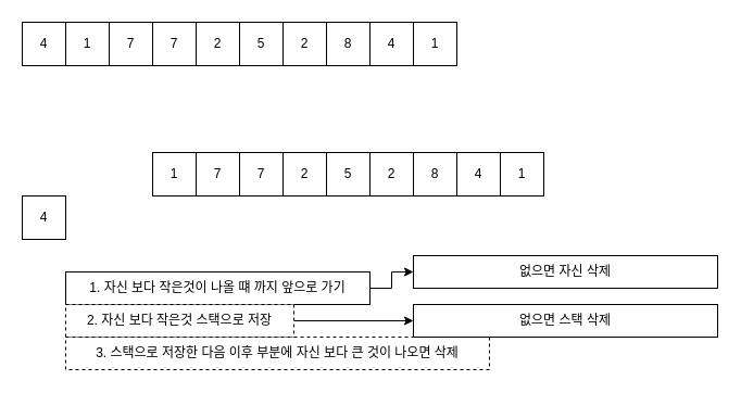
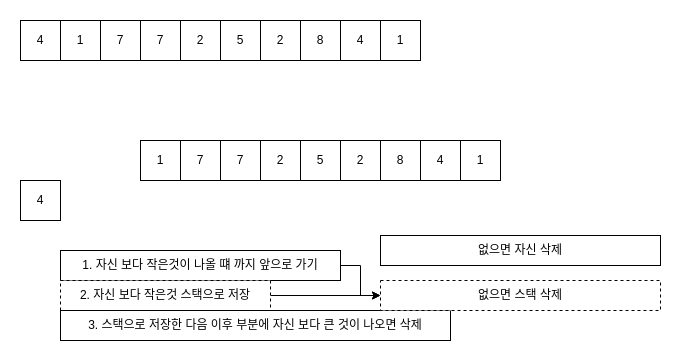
- <mxCell id="22" value="" style="edgeStyle=orthogonalEdgeStyle;rounded=0;orthogonalLoop=1;jettySize=auto;html=1;" edge="1" parent="1" source="23" target="28"><mxGeometry relative="1" as="geometry" /></mxCell>
+ <mxCell id="22" value="" style="edgeStyle=orthogonalEdgeStyle;rounded=0;orthogonalLoop=1;jettySize=auto;html=1;" edge="1" parent="1" source="23" target="29"><mxGeometry relative="1" as="geometry" /></mxCell>
- <mxCell id="29" value="없으면 스택 삭제" style="rounded=0;whiteSpace=wrap;html=1;" vertex="1" parent="1"><mxGeometry x="380" y="280" width="280" height="30" as="geometry" /></mxCell>
+ <mxCell id="29" value="없으면 스택 삭제" style="rounded=0;whiteSpace=wrap;html=1;dashed=1;" vertex="1" parent="1"><mxGeometry x="380" y="280" width="280" height="30" as="geometry" /></mxCell>
- <mxCell id="27" value="3. 스택으로 저장한 다음 이후 부분에 자신 보다 큰 것이 나오면 삭제" style="rounded=0;whiteSpace=wrap;html=1;dashed=1;" vertex="1" parent="1"><mxGeometry x="60" y="310" width="390" height="30" as="geometry" /></mxCell>
+ <mxCell id="27" value="3. 스택으로 저장한 다음 이후 부분에 자신 보다 큰 것이 나오면 삭제" style="rounded=0;whiteSpace=wrap;html=1;" vertex="1" parent="1"><mxGeometry x="60" y="310" width="390" height="30" as="geometry" /></mxCell>
